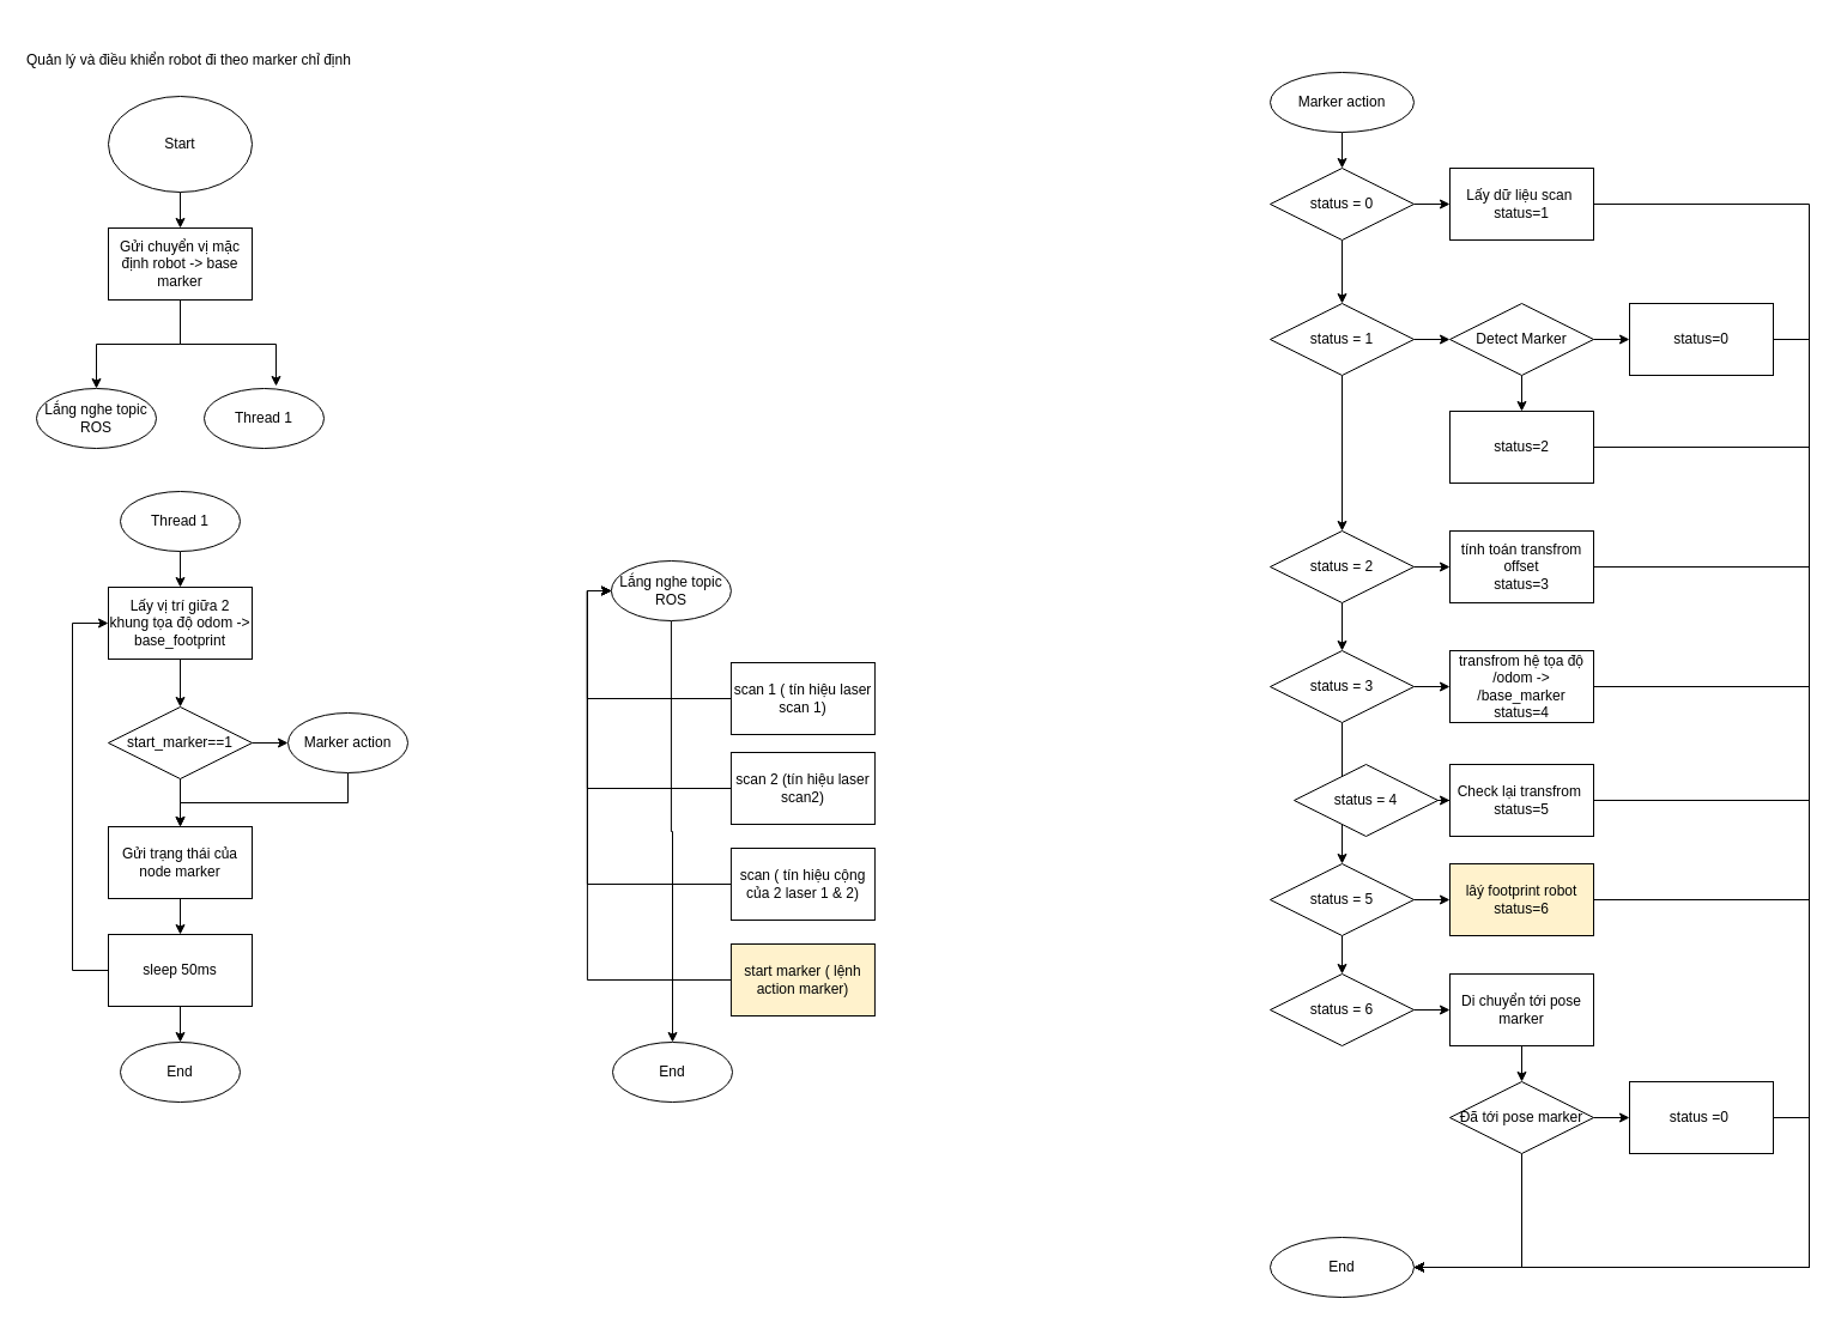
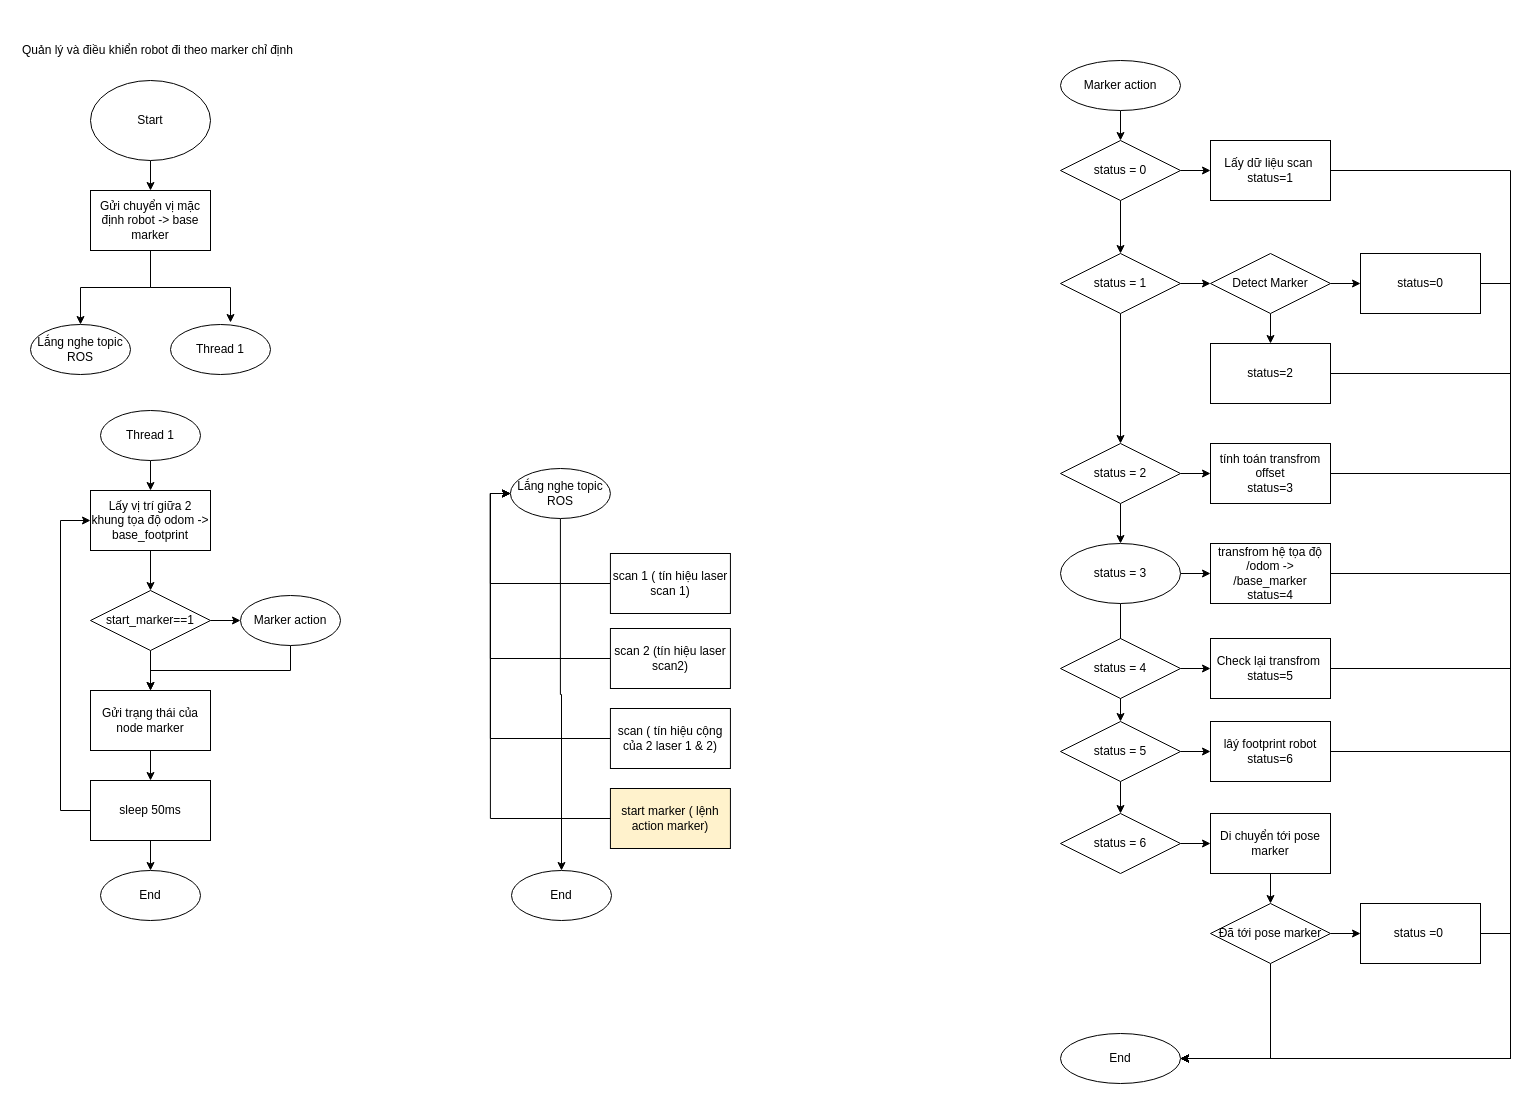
- <mxCell id="62" value="status = 3" style="rhombus;whiteSpace=wrap;html=1;" vertex="1" parent="1"><mxGeometry x="1060" y="543" width="120" height="60" as="geometry" /></mxCell>
+ <mxCell id="62" value="status = 3" style="ellipse;whiteSpace=wrap;html=1;" vertex="1" parent="1"><mxGeometry x="1060" y="543" width="120" height="60" as="geometry" /></mxCell>
- <mxCell id="66" value="status = 4" style="rhombus;whiteSpace=wrap;html=1;" vertex="1" parent="1"><mxGeometry x="1080" y="638" width="120" height="60" as="geometry" /></mxCell>
+ <mxCell id="66" value="status = 4" style="rhombus;whiteSpace=wrap;html=1;" vertex="1" parent="1"><mxGeometry x="1060" y="638" width="120" height="60" as="geometry" /></mxCell>
- <mxCell id="73" value="lâý footprint robot&lt;br&gt;status=6" style="rounded=0;whiteSpace=wrap;html=1;fillColor=#fff2cc;" vertex="1" parent="1"><mxGeometry x="1210" y="721" width="120" height="60" as="geometry" /></mxCell>
+ <mxCell id="73" value="lâý footprint robot&lt;br&gt;status=6" style="rounded=0;whiteSpace=wrap;html=1;" vertex="1" parent="1"><mxGeometry x="1210" y="721" width="120" height="60" as="geometry" /></mxCell>
